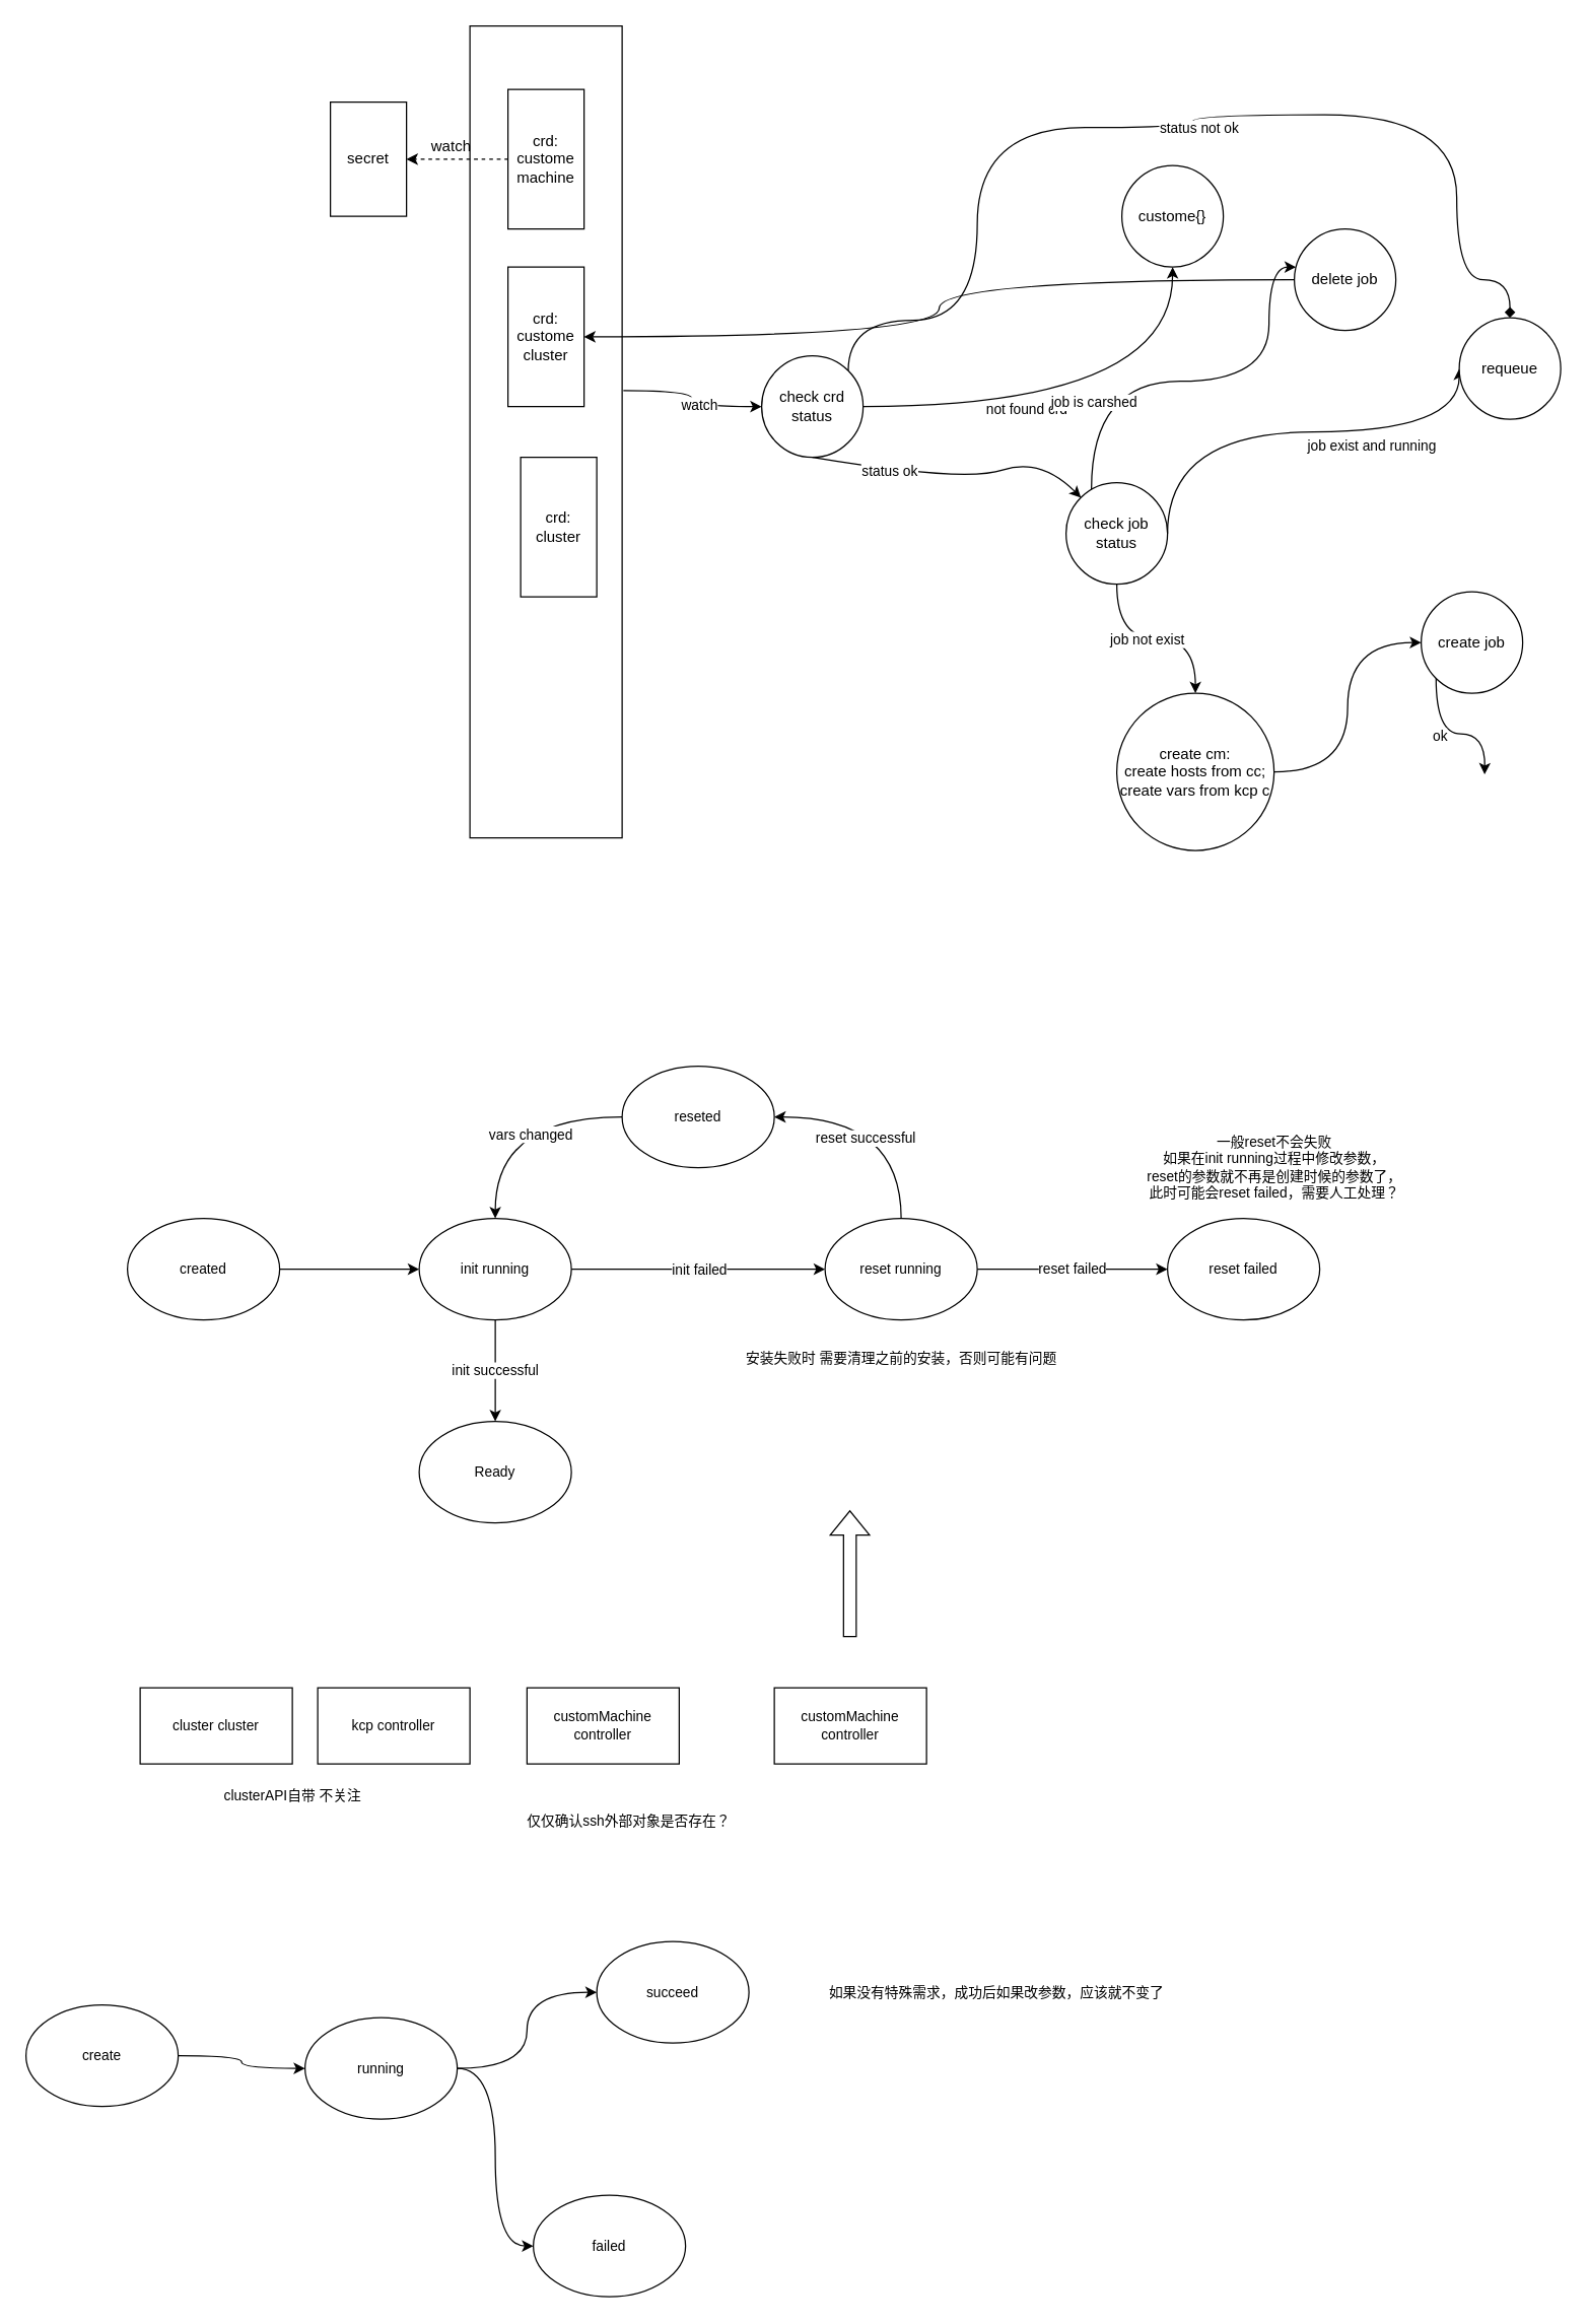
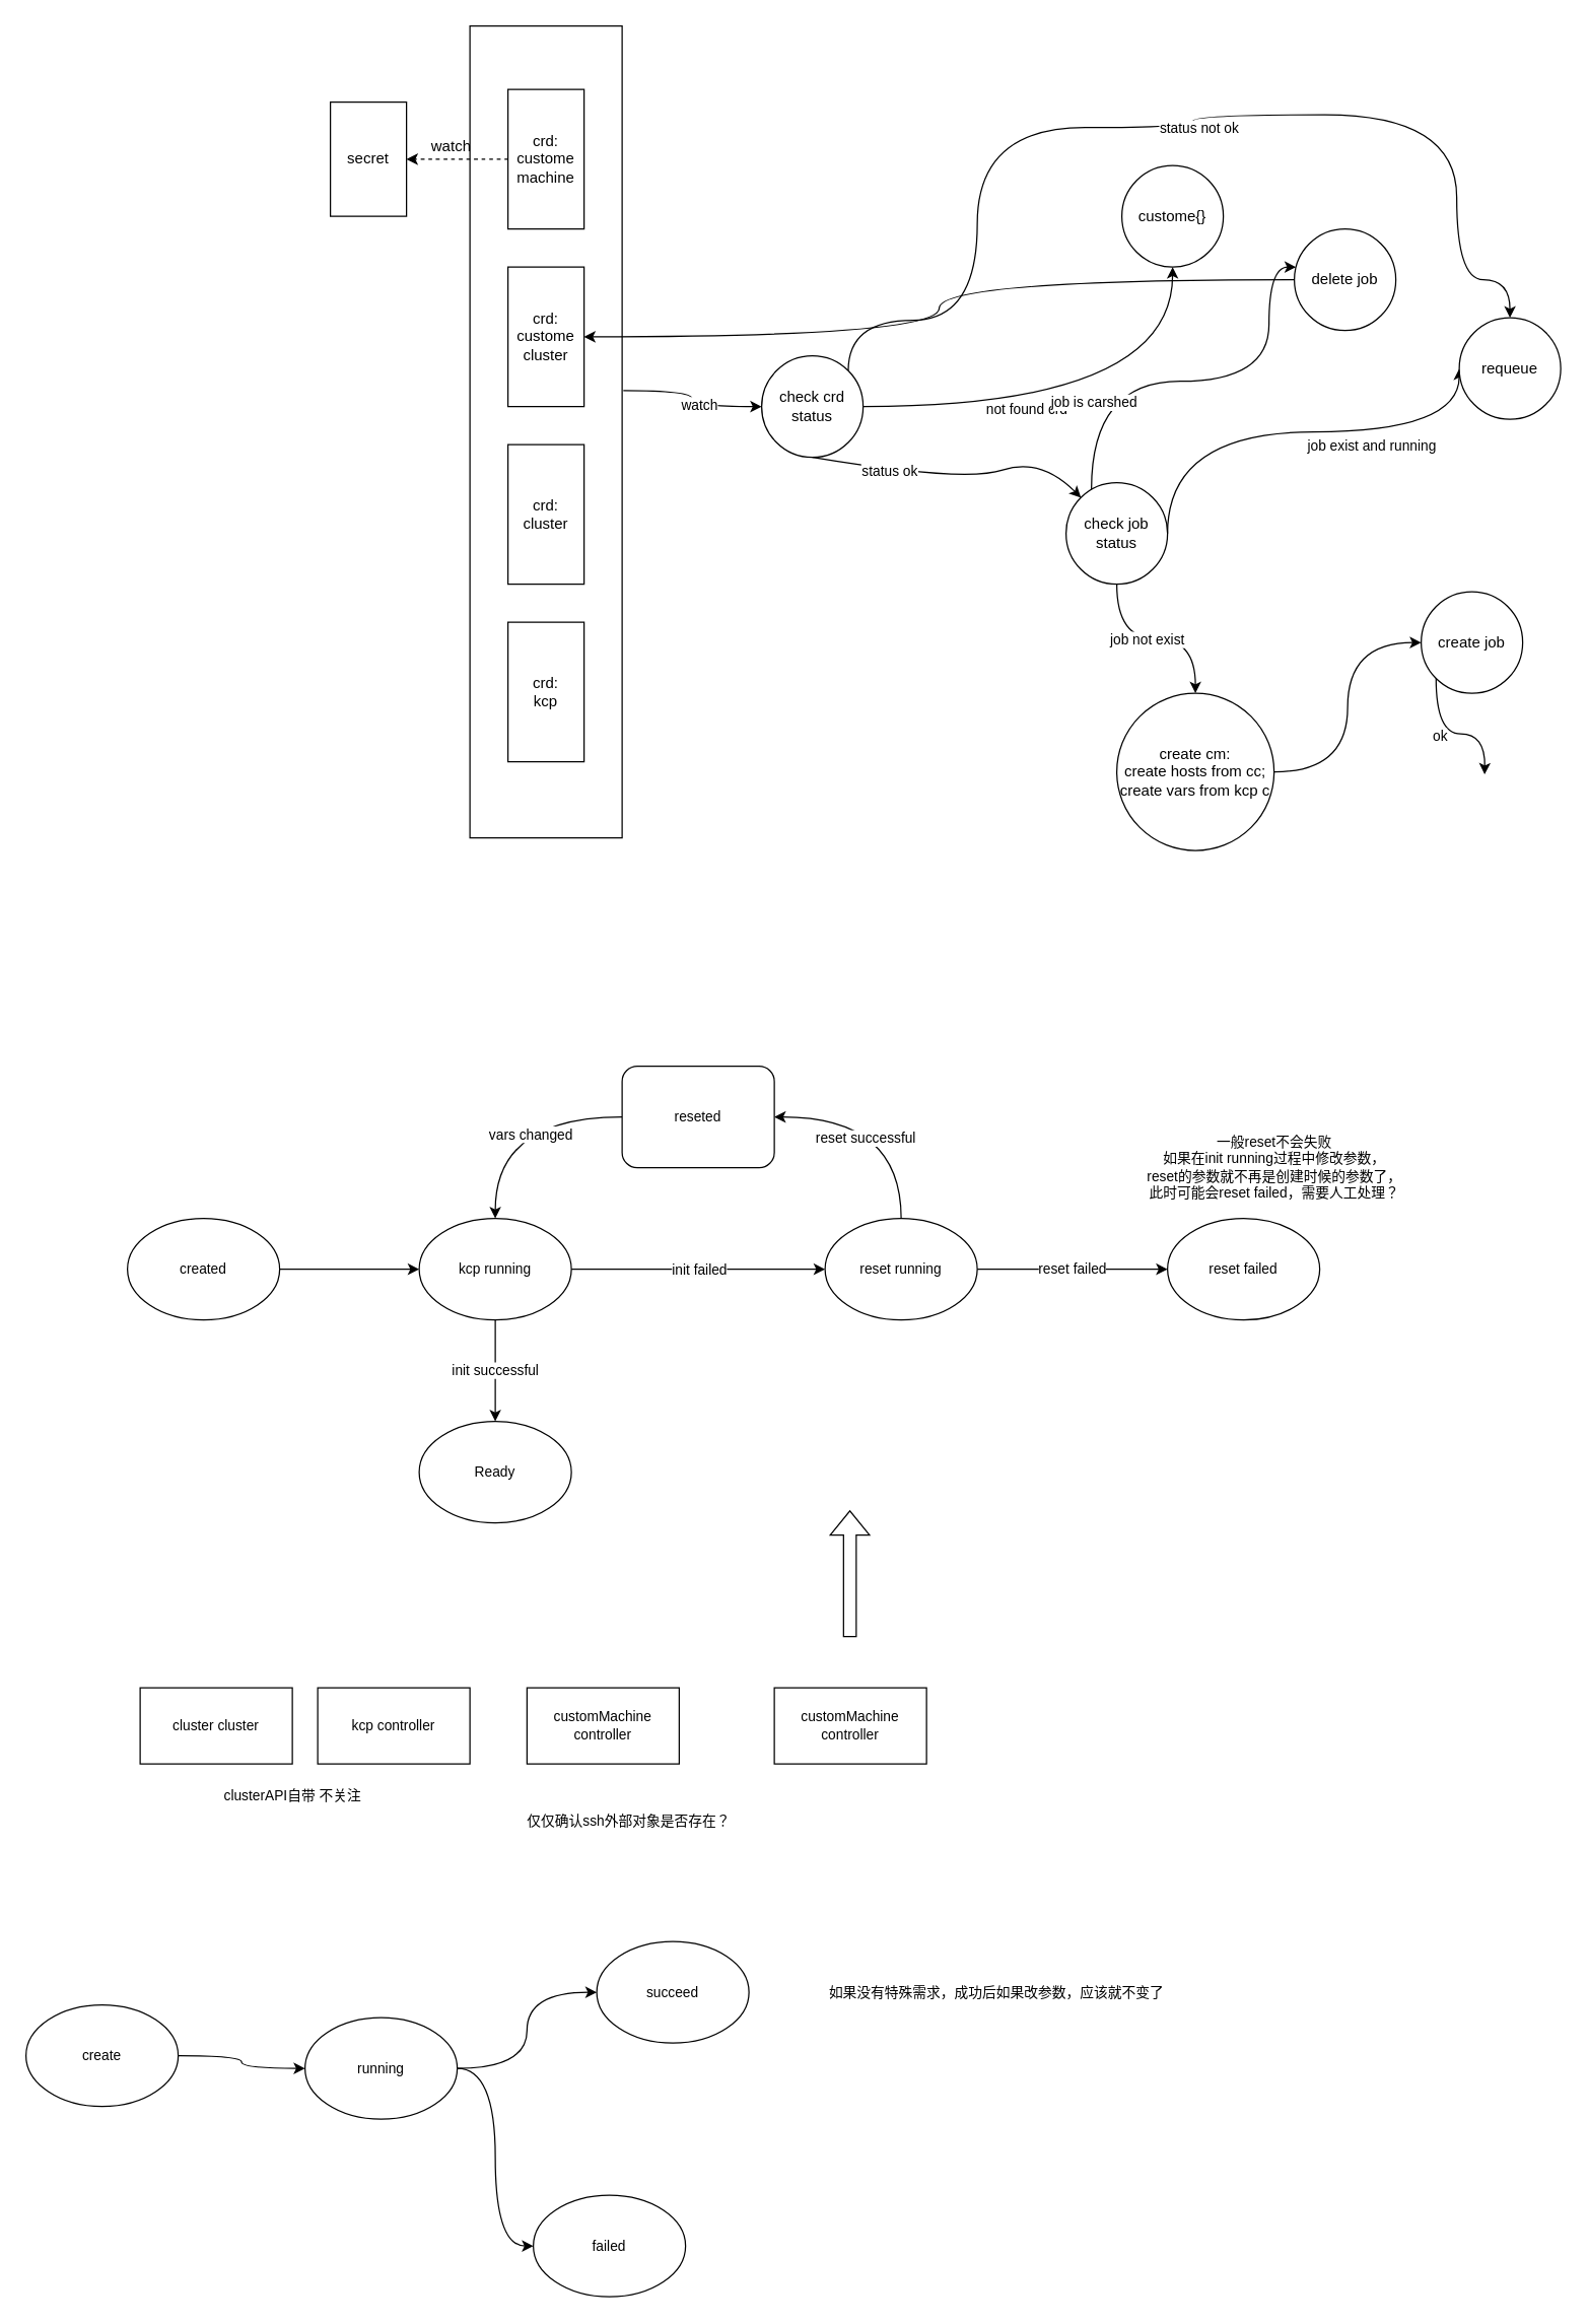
- <mxCell id="6" style="edgeStyle=orthogonalEdgeStyle;curved=1;rounded=0;orthogonalLoop=1;jettySize=auto;html=1;exitX=1;exitY=0;exitDx=0;exitDy=0;entryX=0.5;entryY=0;entryDx=0;entryDy=0;endArrow=diamond;" edge="1" parent="1" source="8" target="21"><mxGeometry relative="1" as="geometry"><mxPoint x="1170" y="250" as="targetPoint" /><Array as="points"><mxPoint x="668" y="252" /><mxPoint x="770" y="252" /><mxPoint x="770" y="100" /><mxPoint x="940" y="100" /><mxPoint x="940" y="90" /><mxPoint x="1148" y="90" /><mxPoint x="1148" y="220" /><mxPoint x="1190" y="220" /></Array></mxGeometry></mxCell>
+ <mxCell id="6" style="edgeStyle=orthogonalEdgeStyle;curved=1;rounded=0;orthogonalLoop=1;jettySize=auto;html=1;exitX=1;exitY=0;exitDx=0;exitDy=0;entryX=0.5;entryY=0;entryDx=0;entryDy=0;" edge="1" parent="1" source="8" target="21"><mxGeometry relative="1" as="geometry"><mxPoint x="1170" y="250" as="targetPoint" /><Array as="points"><mxPoint x="668" y="252" /><mxPoint x="770" y="252" /><mxPoint x="770" y="100" /><mxPoint x="940" y="100" /><mxPoint x="940" y="90" /><mxPoint x="1148" y="90" /><mxPoint x="1148" y="220" /><mxPoint x="1190" y="220" /></Array></mxGeometry></mxCell>
- <mxCell id="31" value="crd:&lt;br&gt;cluster" style="rounded=0;whiteSpace=wrap;html=1;" vertex="1" parent="1"><mxGeometry x="410" y="360" width="60" height="110" as="geometry" /></mxCell>
+ <mxCell id="31" value="crd:&lt;br&gt;cluster" style="rounded=0;whiteSpace=wrap;html=1;" vertex="1" parent="1"><mxGeometry x="400" y="350" width="60" height="110" as="geometry" /></mxCell>
+ <mxCell id="34" value="crd:&lt;br&gt;kcp" style="rounded=0;whiteSpace=wrap;html=1;" vertex="1" parent="1"><mxGeometry x="400" y="490" width="60" height="110" as="geometry" /></mxCell>
- <mxCell id="50" value="reseted" style="ellipse;whiteSpace=wrap;html=1;fontFamily=Helvetica;fontSize=11;fontColor=default;" vertex="1" parent="1"><mxGeometry x="490" y="840" width="120" height="80" as="geometry" /></mxCell>
+ <mxCell id="50" value="reseted" style="whiteSpace=wrap;html=1;fontFamily=Helvetica;fontSize=11;fontColor=default;rounded=1;" vertex="1" parent="1"><mxGeometry x="490" y="840" width="120" height="80" as="geometry" /></mxCell>
- <mxCell id="38" value="init running" style="ellipse;whiteSpace=wrap;html=1;fontFamily=Helvetica;fontSize=11;fontColor=default;" vertex="1" parent="1"><mxGeometry x="330" y="960" width="120" height="80" as="geometry" /></mxCell>
+ <mxCell id="38" value="kcp running" style="ellipse;whiteSpace=wrap;html=1;fontFamily=Helvetica;fontSize=11;fontColor=default;" vertex="1" parent="1"><mxGeometry x="330" y="960" width="120" height="80" as="geometry" /></mxCell>
- <mxCell id="51" value="安装失败时 需要清理之前的安装，否则可能有问题&lt;br&gt;" style="text;html=1;align=center;verticalAlign=middle;resizable=0;points=[];autosize=1;strokeColor=none;fillColor=none;fontSize=11;fontFamily=Helvetica;fontColor=default;" vertex="1" parent="1"><mxGeometry x="565" y="1055" width="290" height="30" as="geometry" /></mxCell>
